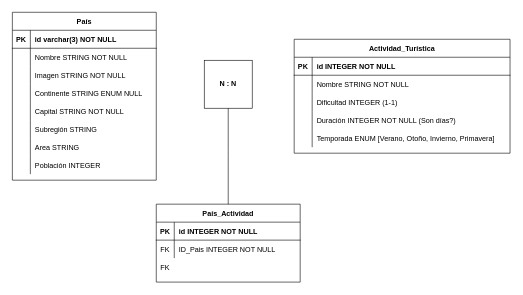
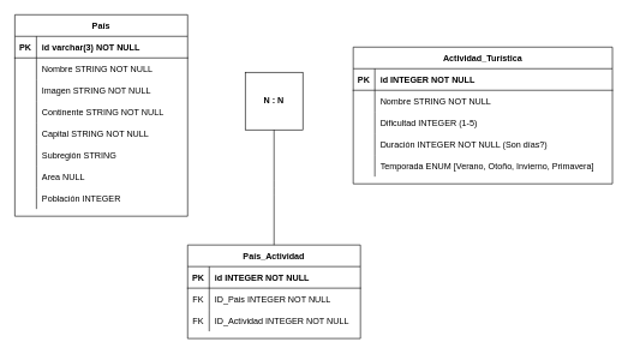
- <mxCell id="14" value="Continente STRING ENUM NULL" style="shape=partialRectangle;overflow=hidden;connectable=0;fillColor=none;top=0;left=0;bottom=0;right=0;align=left;spacingLeft=6;" vertex="1" parent="12"><mxGeometry x="30" width="210" height="30" as="geometry" /></mxCell>
+ <mxCell id="14" value="Continente STRING NOT NULL" style="shape=partialRectangle;overflow=hidden;connectable=0;fillColor=none;top=0;left=0;bottom=0;right=0;align=left;spacingLeft=6;" vertex="1" parent="12"><mxGeometry x="30" width="210" height="30" as="geometry" /></mxCell>
- <mxCell id="47" value="Dificultad INTEGER (1-1)" style="shape=partialRectangle;overflow=hidden;connectable=0;fillColor=none;top=0;left=0;bottom=0;right=0;align=left;spacingLeft=6;" vertex="1" parent="45"><mxGeometry x="30" width="330" height="30" as="geometry" /></mxCell>
+ <mxCell id="47" value="Dificultad INTEGER (1-5)" style="shape=partialRectangle;overflow=hidden;connectable=0;fillColor=none;top=0;left=0;bottom=0;right=0;align=left;spacingLeft=6;" vertex="1" parent="45"><mxGeometry x="30" width="330" height="30" as="geometry" /></mxCell>
- <mxCell id="23" value="Area STRING" style="shape=partialRectangle;overflow=hidden;connectable=0;fillColor=none;top=0;left=0;bottom=0;right=0;align=left;spacingLeft=6;" vertex="1" parent="21"><mxGeometry x="30" width="210" height="30" as="geometry" /></mxCell>
+ <mxCell id="23" value="Area NULL" style="shape=partialRectangle;overflow=hidden;connectable=0;fillColor=none;top=0;left=0;bottom=0;right=0;align=left;spacingLeft=6;" vertex="1" parent="21"><mxGeometry x="30" width="210" height="30" as="geometry" /></mxCell>
+ <mxCell id="36" value="ID_Actividad INTEGER NOT NULL" style="shape=partialRectangle;overflow=hidden;connectable=0;fillColor=none;top=0;left=0;bottom=0;right=0;align=left;spacingLeft=6;" vertex="1" parent="34"><mxGeometry x="30" width="210" height="30" as="geometry" /></mxCell>
